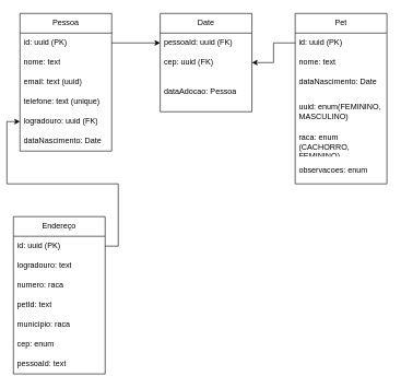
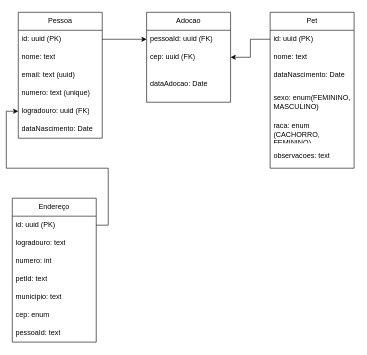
- <mxCell id="24" value="Date" style="swimlane;fontStyle=0;childLayout=stackLayout;horizontal=1;startSize=30;horizontalStack=0;resizeParent=1;resizeParentMax=0;resizeLast=0;collapsible=1;marginBottom=0;whiteSpace=wrap;html=1;" vertex="1" parent="1"><mxGeometry x="244" y="20" width="140" height="150" as="geometry" /></mxCell>
+ <mxCell id="24" value="Adocao" style="swimlane;fontStyle=0;childLayout=stackLayout;horizontal=1;startSize=30;horizontalStack=0;resizeParent=1;resizeParentMax=0;resizeLast=0;collapsible=1;marginBottom=0;whiteSpace=wrap;html=1;" vertex="1" parent="1"><mxGeometry x="244" y="20" width="140" height="150" as="geometry" /></mxCell>
- <mxCell id="27" value="dataAdocao: Pessoa" style="text;strokeColor=none;fillColor=none;align=left;verticalAlign=middle;spacingLeft=4;spacingRight=4;overflow=hidden;points=[[0,0.5],[1,0.5]];portConstraint=eastwest;rotatable=0;whiteSpace=wrap;html=1;" vertex="1" parent="24"><mxGeometry y="90" width="140" height="60" as="geometry" /></mxCell>
+ <mxCell id="27" value="dataAdocao: Date" style="text;strokeColor=none;fillColor=none;align=left;verticalAlign=middle;spacingLeft=4;spacingRight=4;overflow=hidden;points=[[0,0.5],[1,0.5]];portConstraint=eastwest;rotatable=0;whiteSpace=wrap;html=1;" vertex="1" parent="24"><mxGeometry y="90" width="140" height="60" as="geometry" /></mxCell>
- <mxCell id="6" value="telefone: text (unique)" style="text;strokeColor=none;fillColor=none;align=left;verticalAlign=middle;spacingLeft=4;spacingRight=4;overflow=hidden;points=[[0,0.5],[1,0.5]];portConstraint=eastwest;rotatable=0;whiteSpace=wrap;html=1;" vertex="1" parent="2"><mxGeometry y="120" width="140" height="30" as="geometry" /></mxCell>
+ <mxCell id="6" value="numero: text (unique)" style="text;strokeColor=none;fillColor=none;align=left;verticalAlign=middle;spacingLeft=4;spacingRight=4;overflow=hidden;points=[[0,0.5],[1,0.5]];portConstraint=eastwest;rotatable=0;whiteSpace=wrap;html=1;" vertex="1" parent="2"><mxGeometry y="120" width="140" height="30" as="geometry" /></mxCell>
- <mxCell id="21" value="uuid: enum(FEMININO, MASCULINO)" style="text;strokeColor=none;fillColor=none;align=left;verticalAlign=middle;spacingLeft=4;spacingRight=4;overflow=hidden;points=[[0,0.5],[1,0.5]];portConstraint=eastwest;rotatable=0;whiteSpace=wrap;html=1;" vertex="1" parent="17"><mxGeometry y="120" width="140" height="60" as="geometry" /></mxCell>
+ <mxCell id="21" value="sexo: enum(FEMININO, MASCULINO)" style="text;strokeColor=none;fillColor=none;align=left;verticalAlign=middle;spacingLeft=4;spacingRight=4;overflow=hidden;points=[[0,0.5],[1,0.5]];portConstraint=eastwest;rotatable=0;whiteSpace=wrap;html=1;" vertex="1" parent="17"><mxGeometry y="120" width="140" height="60" as="geometry" /></mxCell>
- <mxCell id="23" value="observacoes: enum" style="text;strokeColor=none;fillColor=none;align=left;verticalAlign=middle;spacingLeft=4;spacingRight=4;overflow=hidden;points=[[0,0.5],[1,0.5]];portConstraint=eastwest;rotatable=0;whiteSpace=wrap;html=1;" vertex="1" parent="17"><mxGeometry y="220" width="140" height="40" as="geometry" /></mxCell>
+ <mxCell id="23" value="observacoes: text" style="text;strokeColor=none;fillColor=none;align=left;verticalAlign=middle;spacingLeft=4;spacingRight=4;overflow=hidden;points=[[0,0.5],[1,0.5]];portConstraint=eastwest;rotatable=0;whiteSpace=wrap;html=1;" vertex="1" parent="17"><mxGeometry y="220" width="140" height="40" as="geometry" /></mxCell>
- <mxCell id="12" value="numero: raca" style="text;strokeColor=none;fillColor=none;align=left;verticalAlign=middle;spacingLeft=4;spacingRight=4;overflow=hidden;points=[[0,0.5],[1,0.5]];portConstraint=eastwest;rotatable=0;whiteSpace=wrap;html=1;" vertex="1" parent="9"><mxGeometry y="90" width="140" height="30" as="geometry" /></mxCell>
+ <mxCell id="12" value="numero: int" style="text;strokeColor=none;fillColor=none;align=left;verticalAlign=middle;spacingLeft=4;spacingRight=4;overflow=hidden;points=[[0,0.5],[1,0.5]];portConstraint=eastwest;rotatable=0;whiteSpace=wrap;html=1;" vertex="1" parent="9"><mxGeometry y="90" width="140" height="30" as="geometry" /></mxCell>
- <mxCell id="14" value="municipio: raca" style="text;strokeColor=none;fillColor=none;align=left;verticalAlign=middle;spacingLeft=4;spacingRight=4;overflow=hidden;points=[[0,0.5],[1,0.5]];portConstraint=eastwest;rotatable=0;whiteSpace=wrap;html=1;" vertex="1" parent="9"><mxGeometry y="150" width="140" height="30" as="geometry" /></mxCell>
+ <mxCell id="14" value="municipio: text" style="text;strokeColor=none;fillColor=none;align=left;verticalAlign=middle;spacingLeft=4;spacingRight=4;overflow=hidden;points=[[0,0.5],[1,0.5]];portConstraint=eastwest;rotatable=0;whiteSpace=wrap;html=1;" vertex="1" parent="9"><mxGeometry y="150" width="140" height="30" as="geometry" /></mxCell>
